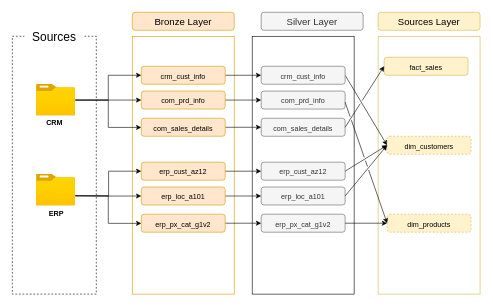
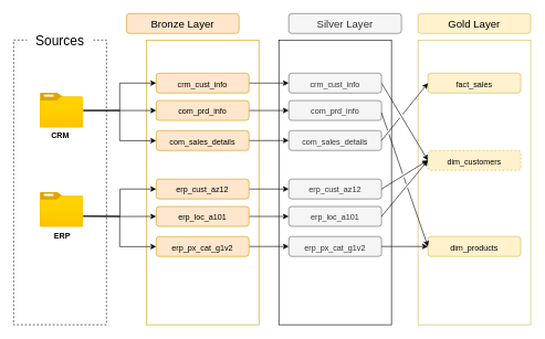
- <mxCell id="4" value="Bronze Layer" style="rounded=1;whiteSpace=wrap;html=1;fillColor=#ffe6cc;strokeColor=#d79b00;fontSize=16;" vertex="1" parent="1"><mxGeometry x="220" y="20" width="170" height="30" as="geometry" /></mxCell>
+ <mxCell id="4" value="Bronze Layer" style="rounded=1;whiteSpace=wrap;html=1;fillColor=#ffe6cc;strokeColor=#d79b00;fontSize=16;" vertex="1" parent="1"><mxGeometry x="190" y="20" width="170" height="30" as="geometry" /></mxCell>
- <mxCell id="6" value="Sources Layer" style="rounded=1;whiteSpace=wrap;html=1;fillColor=#fff2cc;strokeColor=#d6b656;fontSize=16;" vertex="1" parent="1"><mxGeometry x="630" y="20" width="170" height="30" as="geometry" /></mxCell>
+ <mxCell id="6" value="Gold Layer" style="rounded=1;whiteSpace=wrap;html=1;fillColor=#fff2cc;strokeColor=#d6b656;fontSize=16;" vertex="1" parent="1"><mxGeometry x="630" y="20" width="170" height="30" as="geometry" /></mxCell>
- <mxCell id="38" value="&lt;font style=&quot;font-size: 12px;&quot;&gt;fact_sales&lt;/font&gt;" style="rounded=1;whiteSpace=wrap;html=1;fillColor=#fff2cc;strokeColor=#d6b656;fontSize=16;" vertex="1" parent="1"><mxGeometry x="640" y="95" width="140" height="30" as="geometry" /></mxCell>
+ <mxCell id="38" value="&lt;font style=&quot;font-size: 12px;&quot;&gt;fact_sales&lt;/font&gt;" style="rounded=1;whiteSpace=wrap;html=1;fillColor=#fff2cc;strokeColor=#d6b656;fontSize=16;" vertex="1" parent="1"><mxGeometry x="645" y="110" width="140" height="30" as="geometry" /></mxCell>
- <mxCell id="40" value="&lt;font style=&quot;font-size: 12px;&quot;&gt;dim_products&lt;/font&gt;" style="rounded=1;whiteSpace=wrap;html=1;fillColor=#fff2cc;strokeColor=#d6b656;fontSize=16;dashed=1;" vertex="1" parent="1"><mxGeometry x="645" y="356.75" width="140" height="30" as="geometry" /></mxCell>
+ <mxCell id="40" value="&lt;font style=&quot;font-size: 12px;&quot;&gt;dim_products&lt;/font&gt;" style="rounded=1;whiteSpace=wrap;html=1;fillColor=#fff2cc;strokeColor=#d6b656;fontSize=16;" vertex="1" parent="1"><mxGeometry x="645" y="356.75" width="140" height="30" as="geometry" /></mxCell>
